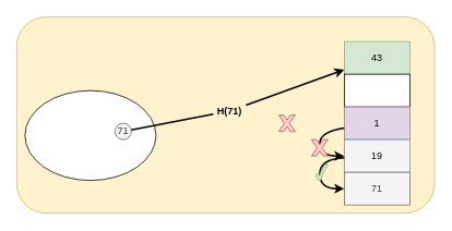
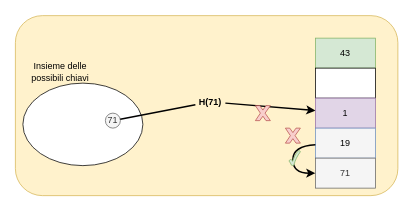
+ <mxCell id="10" value="Insieme delle possibili chiavi" style="text;html=1;strokeColor=none;fillColor=none;align=center;verticalAlign=middle;whiteSpace=wrap;rounded=0;labelBackgroundColor=none;fontColor=#000000;" parent="1" vertex="1"><mxGeometry x="35" y="80" width="90" height="30" as="geometry" /></mxCell>
- <mxCell id="11" value="" style="endArrow=classic;html=1;rounded=0;strokeWidth=2;startArrow=none;" edge="1" parent="1" source="12" target="4"><mxGeometry width="50" height="50" relative="1" as="geometry"><mxPoint x="210" y="370" as="sourcePoint" /><mxPoint x="260" y="320" as="targetPoint" /></mxGeometry></mxCell>
+ <mxCell id="11" value="" style="endArrow=classic;html=1;rounded=0;strokeWidth=2;startArrow=none;" edge="1" parent="1" source="12" target="6"><mxGeometry width="50" height="50" relative="1" as="geometry"><mxPoint x="210" y="370" as="sourcePoint" /><mxPoint x="260" y="320" as="targetPoint" /></mxGeometry></mxCell>
- <mxCell id="15" value="" style="curved=1;endArrow=classic;html=1;rounded=0;fontColor=#B85450;strokeWidth=2;" edge="1" parent="1" source="6" target="7"><mxGeometry width="50" height="50" relative="1" as="geometry"><mxPoint x="350" y="350" as="sourcePoint" /><mxPoint x="400" y="300" as="targetPoint" /><Array as="points"><mxPoint x="390" y="160" /><mxPoint x="390" y="190" /></Array></mxGeometry></mxCell>
